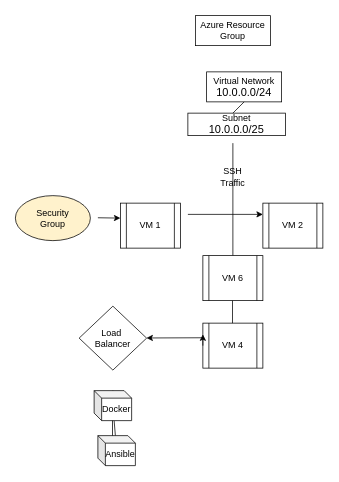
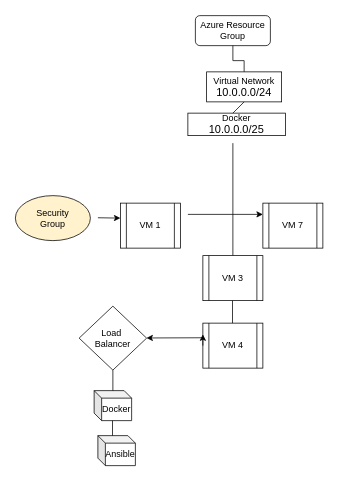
- <mxCell id="2" value="Azure Resource Group" style="rounded=0;whiteSpace=wrap;html=1;" parent="1" vertex="1"><mxGeometry x="260" y="20" width="100" height="40" as="geometry" /></mxCell>
+ <mxCell id="2" value="Azure Resource Group" style="whiteSpace=wrap;html=1;rounded=1;" parent="1" vertex="1"><mxGeometry x="260" y="20" width="100" height="40" as="geometry" /></mxCell>
+ <mxCell id="4" value="" style="edgeStyle=orthogonalEdgeStyle;rounded=0;orthogonalLoop=1;jettySize=auto;html=1;entryX=0.5;entryY=0;entryDx=0;entryDy=0;endArrow=none;" parent="1" source="2" target="5" edge="1"><mxGeometry relative="1" as="geometry"><mxPoint x="310" y="60" as="sourcePoint" /><mxPoint x="270" y="160" as="targetPoint" /></mxGeometry></mxCell>
- <mxCell id="3" value="Subnet&lt;br&gt;&lt;span id=&quot;docs-internal-guid-39852e3c-7fff-ea91-b751-c35b8b68d2ac&quot;&gt;&lt;span style=&quot;font-size: 11pt; font-family: Arial; background-color: transparent; font-variant-numeric: normal; font-variant-east-asian: normal; vertical-align: baseline;&quot;&gt;10.0.0.0/25&lt;/span&gt;&lt;/span&gt;" style="rounded=0;whiteSpace=wrap;html=1;" parent="1" vertex="1"><mxGeometry x="250" y="150" width="130" height="30" as="geometry" /></mxCell>
+ <mxCell id="3" value="Docker&lt;br&gt;&lt;span id=&quot;docs-internal-guid-39852e3c-7fff-ea91-b751-c35b8b68d2ac&quot;&gt;&lt;span style=&quot;font-size: 11pt; font-family: Arial; background-color: transparent; font-variant-numeric: normal; font-variant-east-asian: normal; vertical-align: baseline;&quot;&gt;10.0.0.0/25&lt;/span&gt;&lt;/span&gt;" style="rounded=0;whiteSpace=wrap;html=1;" parent="1" vertex="1"><mxGeometry x="250" y="150" width="130" height="30" as="geometry" /></mxCell>
- <mxCell id="10" value="SSH Traffic" style="text;html=1;strokeColor=none;fillColor=none;align=center;verticalAlign=middle;whiteSpace=wrap;rounded=0;" parent="1" vertex="1"><mxGeometry x="280" y="220" width="60" height="30" as="geometry" /></mxCell>
- <mxCell id="12" value="VM 2" style="shape=process;whiteSpace=wrap;html=1;backgroundOutline=1;" parent="1" vertex="1"><mxGeometry x="350" y="270" width="80" height="60" as="geometry" /></mxCell>
+ <mxCell id="12" value="VM 7" style="shape=process;whiteSpace=wrap;html=1;backgroundOutline=1;" parent="1" vertex="1"><mxGeometry x="350" y="270" width="80" height="60" as="geometry" /></mxCell>
- <mxCell id="14" value="VM 6" style="shape=process;whiteSpace=wrap;html=1;backgroundOutline=1;" parent="1" vertex="1"><mxGeometry x="270" y="340" width="80" height="60" as="geometry" /></mxCell>
+ <mxCell id="14" value="VM 3" style="shape=process;whiteSpace=wrap;html=1;backgroundOutline=1;" parent="1" vertex="1"><mxGeometry x="270" y="340" width="80" height="60" as="geometry" /></mxCell>
- <mxCell id="20" value="" style="endArrow=none;html=1;rounded=0;startArrow=none;" parent="1" source="23" target="21" edge="1"><mxGeometry width="50" height="50" relative="1" as="geometry"><mxPoint x="150" y="530" as="sourcePoint" /><mxPoint x="150" y="510" as="targetPoint" /></mxGeometry></mxCell>
+ <mxCell id="20" value="" style="endArrow=none;html=1;rounded=0;startArrow=none;entryX=0.5;entryY=1;entryDx=0;entryDy=0;" parent="1" source="23" target="18" edge="1"><mxGeometry width="50" height="50" relative="1" as="geometry"><mxPoint x="150" y="530" as="sourcePoint" /><mxPoint x="150" y="510" as="targetPoint" /></mxGeometry></mxCell>
